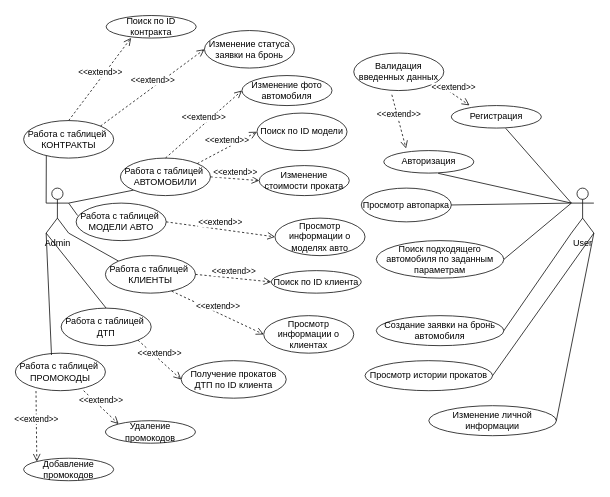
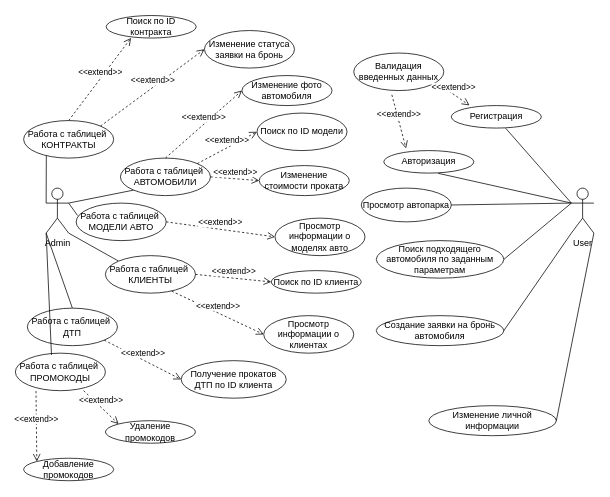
- <mxCell id="48" value="" style="endArrow=none;html=1;rounded=0;fillColor=#FFFFFF;exitX=1;exitY=0.5;exitDx=0;exitDy=0;entryX=1;entryY=1;entryDx=0;entryDy=0;entryPerimeter=0;" edge="1" source="47" parent="1" target="35"><mxGeometry width="50" height="50" relative="1" as="geometry"><mxPoint x="511" y="535" as="sourcePoint" /><mxPoint x="781" y="385" as="targetPoint" /></mxGeometry></mxCell>
- <mxCell id="25" value="Работа с таблицей&amp;nbsp;&lt;br&gt;ДТП" style="ellipse;whiteSpace=wrap;html=1;fillColor=#FFFFFF;" vertex="1" parent="1"><mxGeometry x="81" y="410" width="120" height="50" as="geometry" /></mxCell>
+ <mxCell id="25" value="Работа с таблицей&amp;nbsp;&lt;br&gt;ДТП" style="ellipse;whiteSpace=wrap;html=1;fillColor=#FFFFFF;" vertex="1" parent="1"><mxGeometry x="36" y="410" width="120" height="50" as="geometry" /></mxCell>
- <mxCell id="47" value="Просмотр истории прокатов" style="ellipse;whiteSpace=wrap;html=1;fillColor=#FFFFFF;" vertex="1" parent="1"><mxGeometry x="486" y="480" width="170" height="40" as="geometry" /></mxCell>
